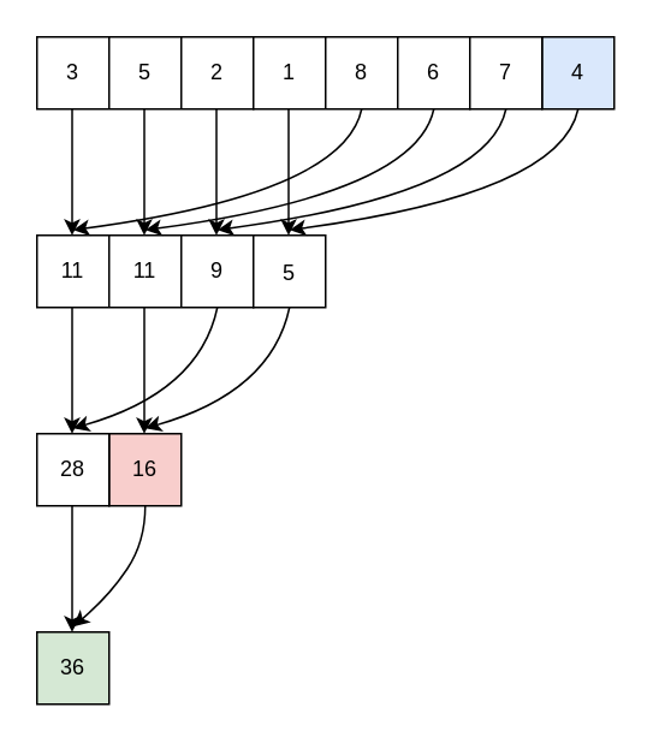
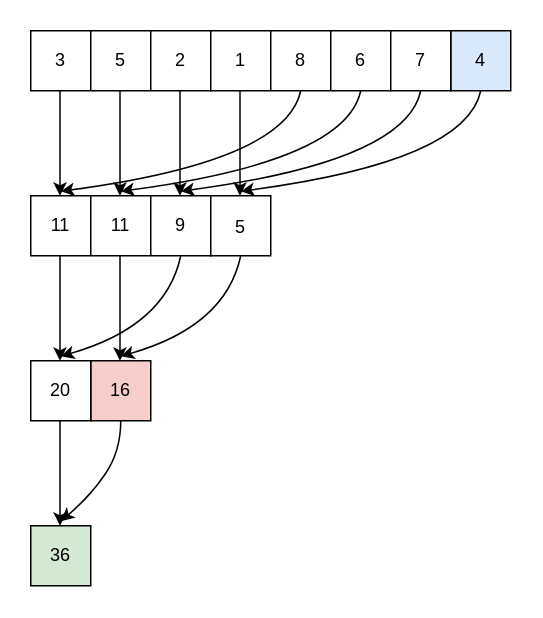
- <mxCell id="19" value="28" style="rounded=0;whiteSpace=wrap;html=1;" vertex="1" parent="1"><mxGeometry x="20" y="240" width="40" height="40" as="geometry" /></mxCell>
+ <mxCell id="19" value="20" style="rounded=0;whiteSpace=wrap;html=1;" vertex="1" parent="1"><mxGeometry x="20" y="240" width="40" height="40" as="geometry" /></mxCell>
